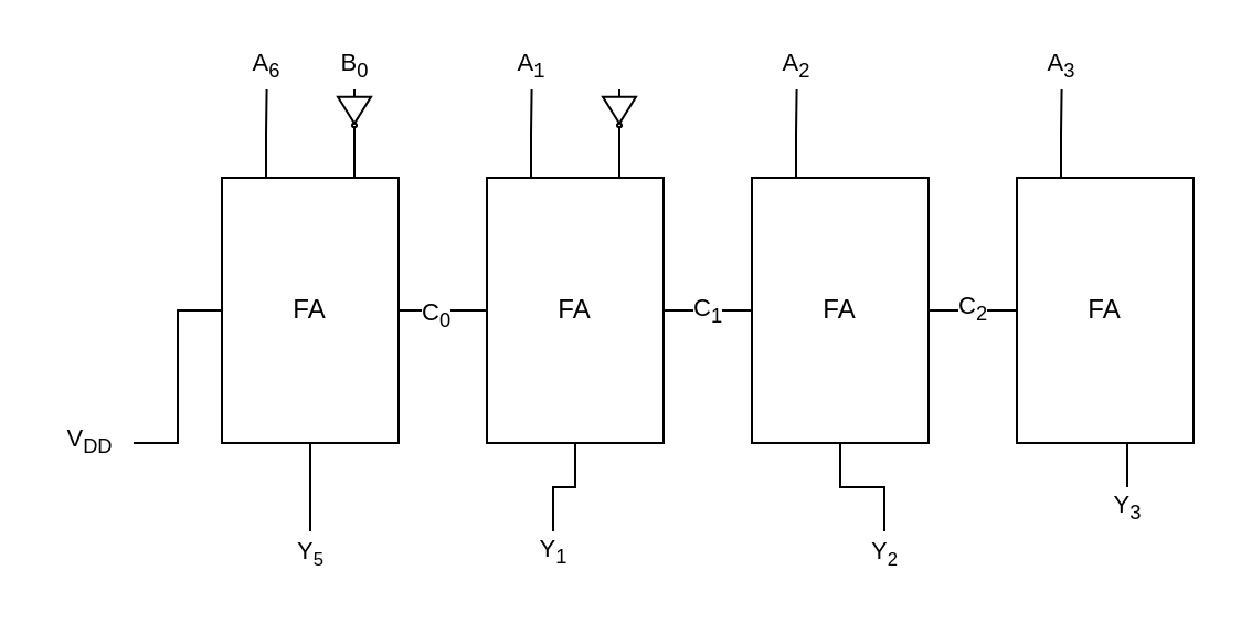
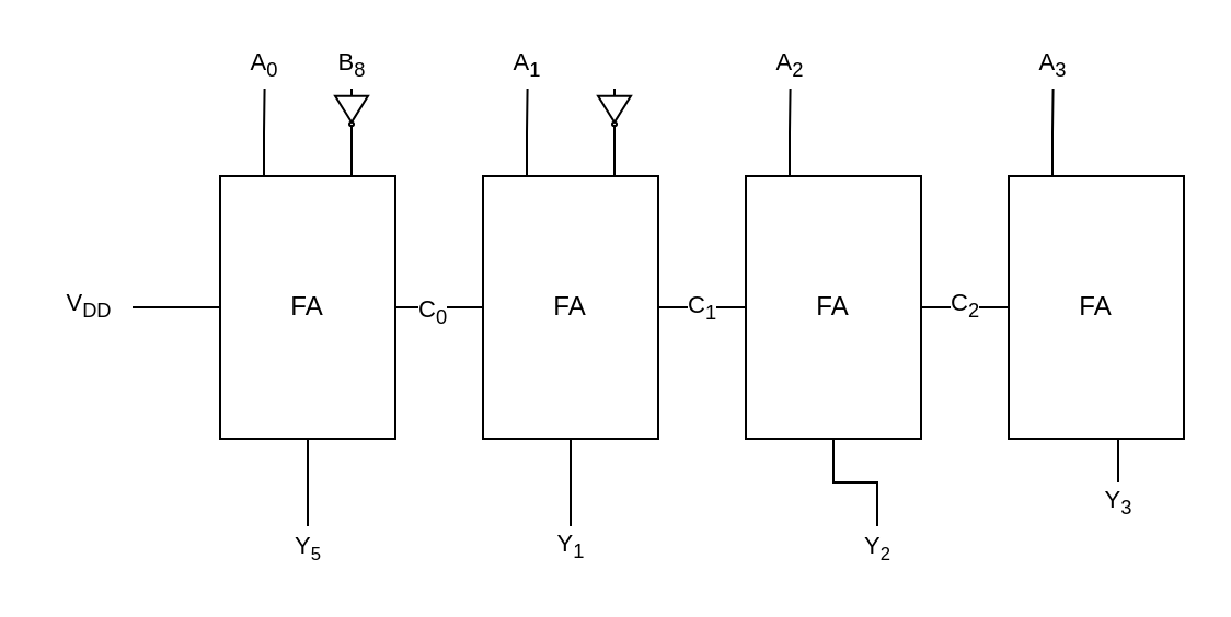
- <mxCell id="6" value="A&lt;sub&gt;6&lt;/sub&gt;" style="text;html=1;align=center;verticalAlign=middle;resizable=0;points=[];autosize=1;strokeColor=none;fontSize=11;" parent="1" vertex="1"><mxGeometry x="105" y="20" width="30" height="20" as="geometry" /></mxCell>
+ <mxCell id="6" value="A&lt;sub&gt;0&lt;/sub&gt;" style="text;html=1;align=center;verticalAlign=middle;resizable=0;points=[];autosize=1;strokeColor=none;fontSize=11;" parent="1" vertex="1"><mxGeometry x="105" y="20" width="30" height="20" as="geometry" /></mxCell>
- <mxCell id="7" value="B&lt;sub&gt;0&lt;/sub&gt;" style="text;html=1;align=center;verticalAlign=middle;resizable=0;points=[];autosize=1;strokeColor=none;fontSize=11;" parent="1" vertex="1"><mxGeometry x="145" y="20" width="30" height="20" as="geometry" /></mxCell>
+ <mxCell id="7" value="B&lt;sub&gt;8&lt;/sub&gt;" style="text;html=1;align=center;verticalAlign=middle;resizable=0;points=[];autosize=1;strokeColor=none;fontSize=11;" parent="1" vertex="1"><mxGeometry x="145" y="20" width="30" height="20" as="geometry" /></mxCell>
- <mxCell id="32" value="V&lt;sub&gt;DD&lt;/sub&gt;" style="text;html=1;align=center;verticalAlign=middle;resizable=0;points=[];autosize=1;strokeColor=none;fontSize=11;" parent="1" vertex="1"><mxGeometry x="20" y="190" width="40" height="20" as="geometry" /></mxCell>
+ <mxCell id="32" value="V&lt;sub&gt;DD&lt;/sub&gt;" style="text;html=1;align=center;verticalAlign=middle;resizable=0;points=[];autosize=1;strokeColor=none;fontSize=11;" parent="1" vertex="1"><mxGeometry x="20" y="130" width="40" height="20" as="geometry" /></mxCell>
- <mxCell id="26" value="Y&lt;sub&gt;1&lt;/sub&gt;" style="text;html=1;align=center;verticalAlign=middle;resizable=0;points=[];autosize=1;strokeColor=none;fontSize=11;" parent="1" vertex="1"><mxGeometry x="235" y="240" width="30" height="20" as="geometry" /></mxCell>
+ <mxCell id="26" value="Y&lt;sub&gt;1&lt;/sub&gt;" style="text;html=1;align=center;verticalAlign=middle;resizable=0;points=[];autosize=1;strokeColor=none;fontSize=11;" parent="1" vertex="1"><mxGeometry x="245" y="240" width="30" height="20" as="geometry" /></mxCell>
